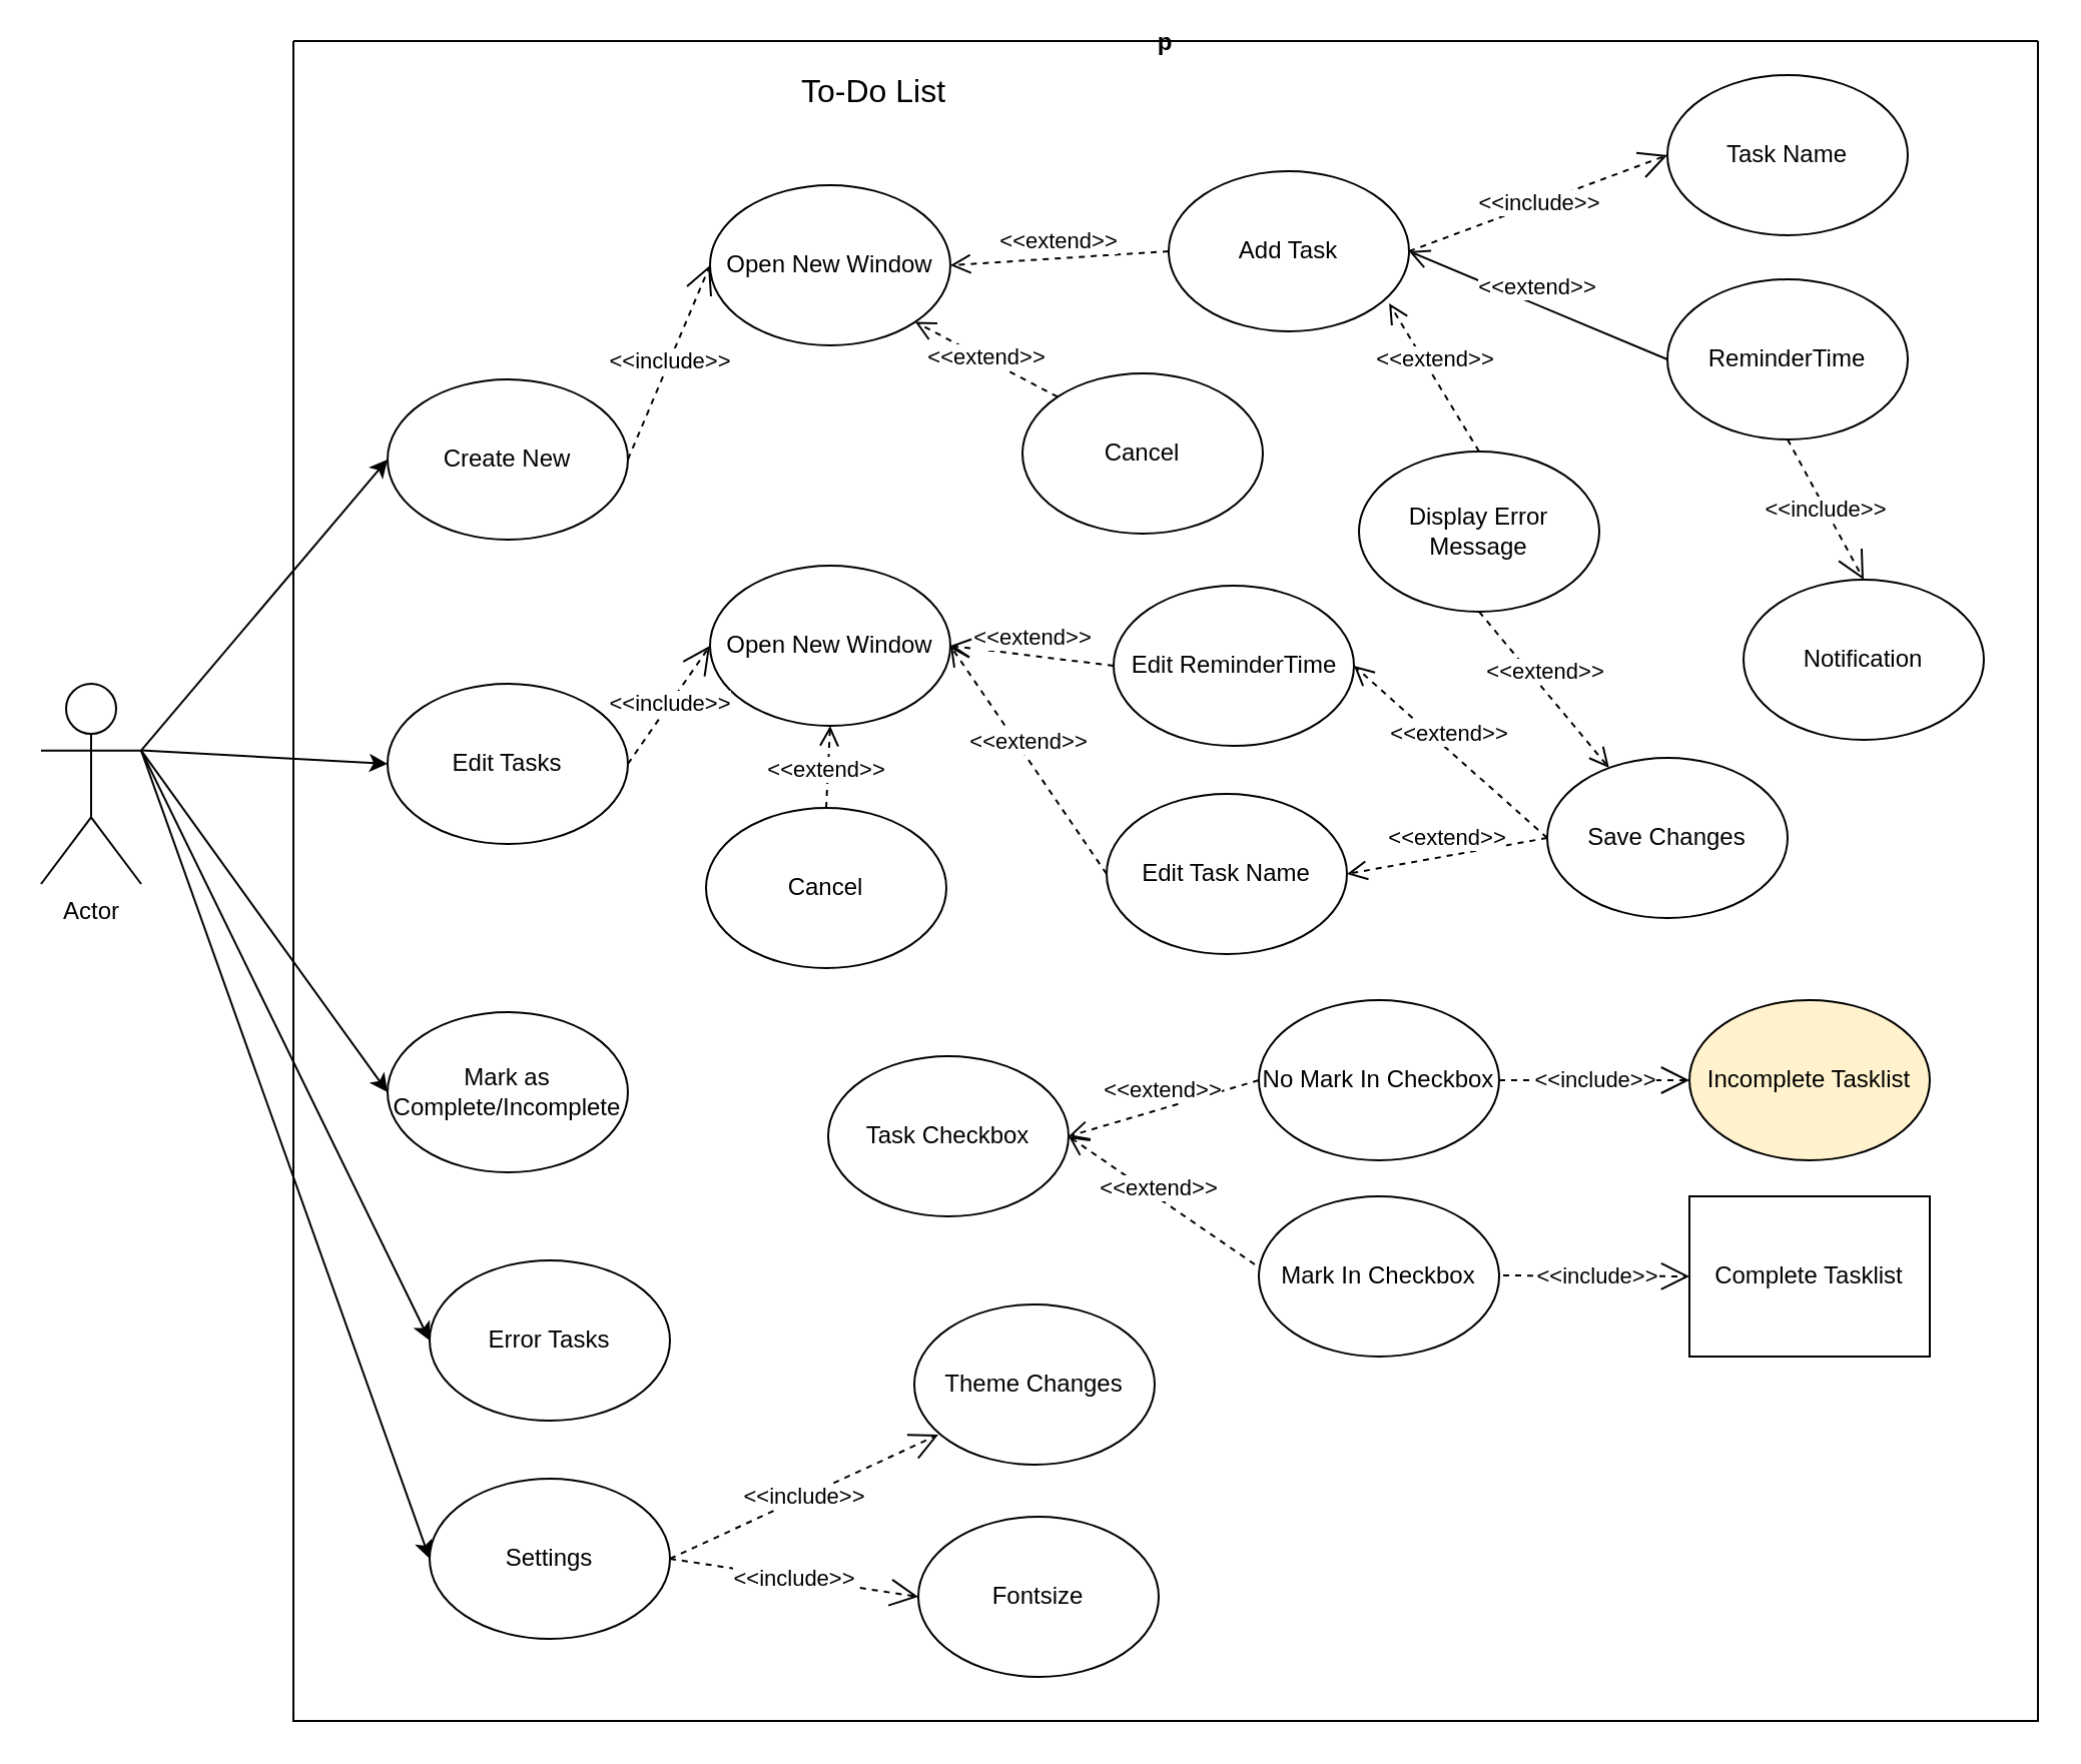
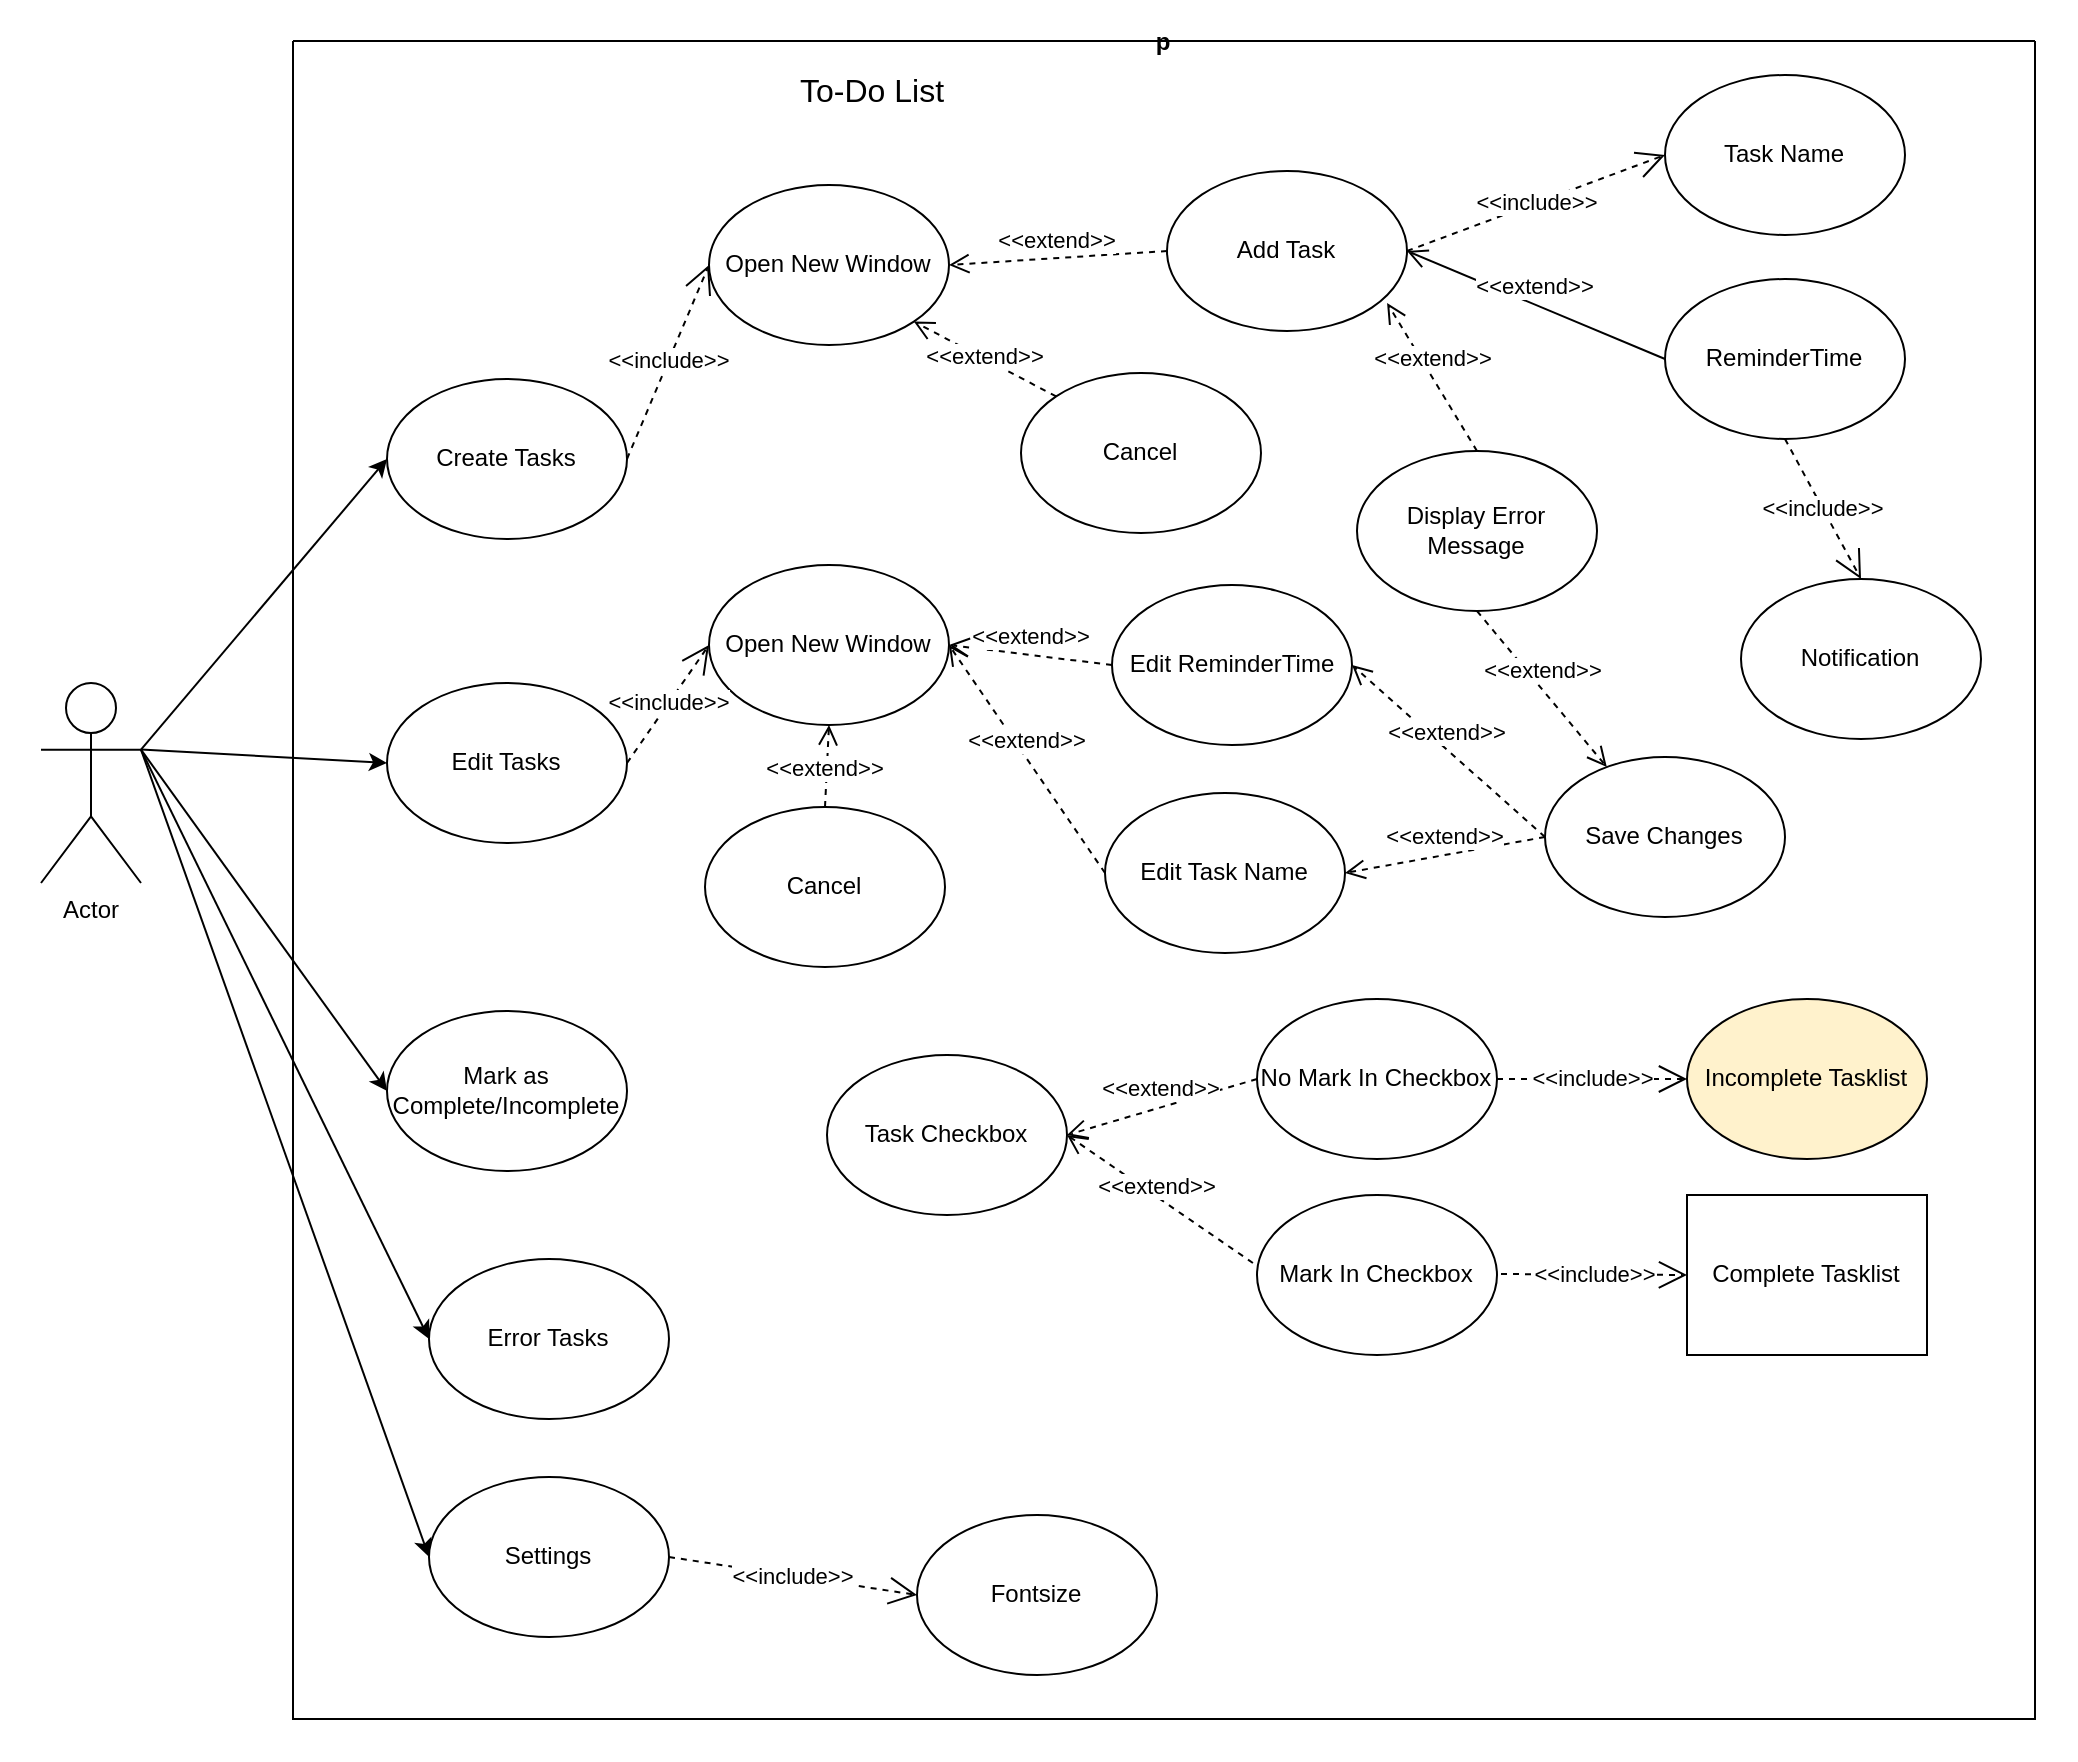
- <mxCell id="5" value="Create New" style="ellipse;whiteSpace=wrap;html=1;" vertex="1" parent="3"><mxGeometry x="47" y="169" width="120" height="80" as="geometry" /></mxCell>
+ <mxCell id="5" value="Create Tasks" style="ellipse;whiteSpace=wrap;html=1;" vertex="1" parent="3"><mxGeometry x="47" y="169" width="120" height="80" as="geometry" /></mxCell>
- <mxCell id="45" value="Theme Changes" style="ellipse;whiteSpace=wrap;html=1;" vertex="1" parent="3"><mxGeometry x="310" y="631" width="120" height="80" as="geometry" /></mxCell>
- <mxCell id="47" value="&amp;lt;&amp;lt;include&amp;gt;&amp;gt;" style="endArrow=open;endSize=12;dashed=1;html=1;rounded=0;exitX=1;exitY=0.5;exitDx=0;exitDy=0;entryX=0.1;entryY=0.813;entryDx=0;entryDy=0;entryPerimeter=0;" edge="1" parent="3" source="6" target="45"><mxGeometry width="160" relative="1" as="geometry"><mxPoint x="407" y="430" as="sourcePoint" /><mxPoint x="567" y="430" as="targetPoint" /></mxGeometry></mxCell>
